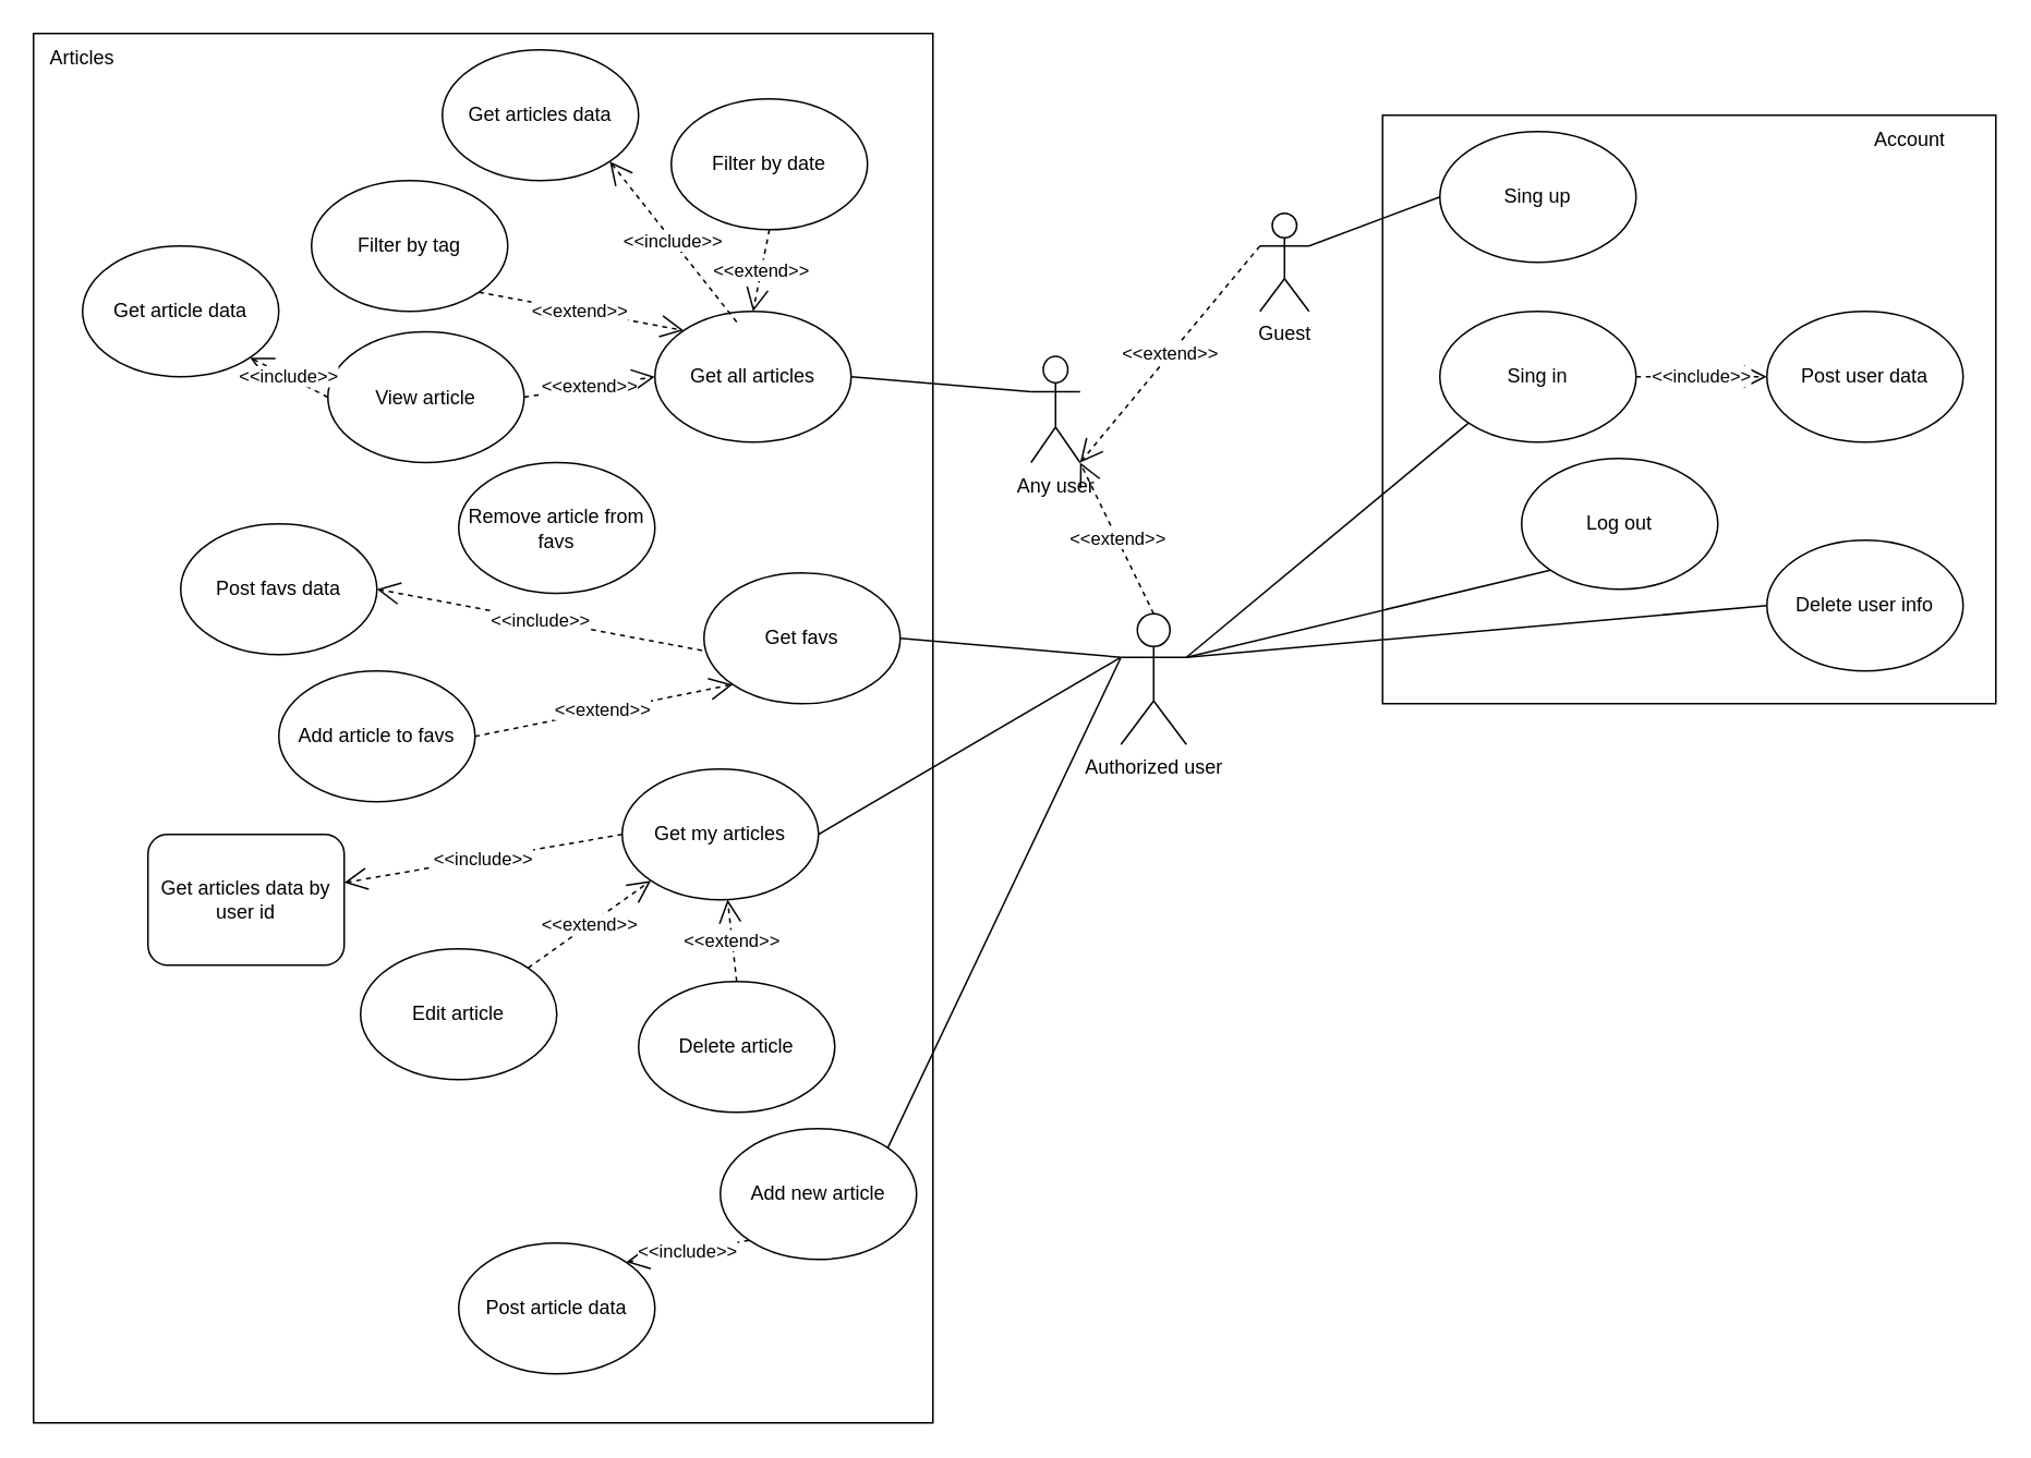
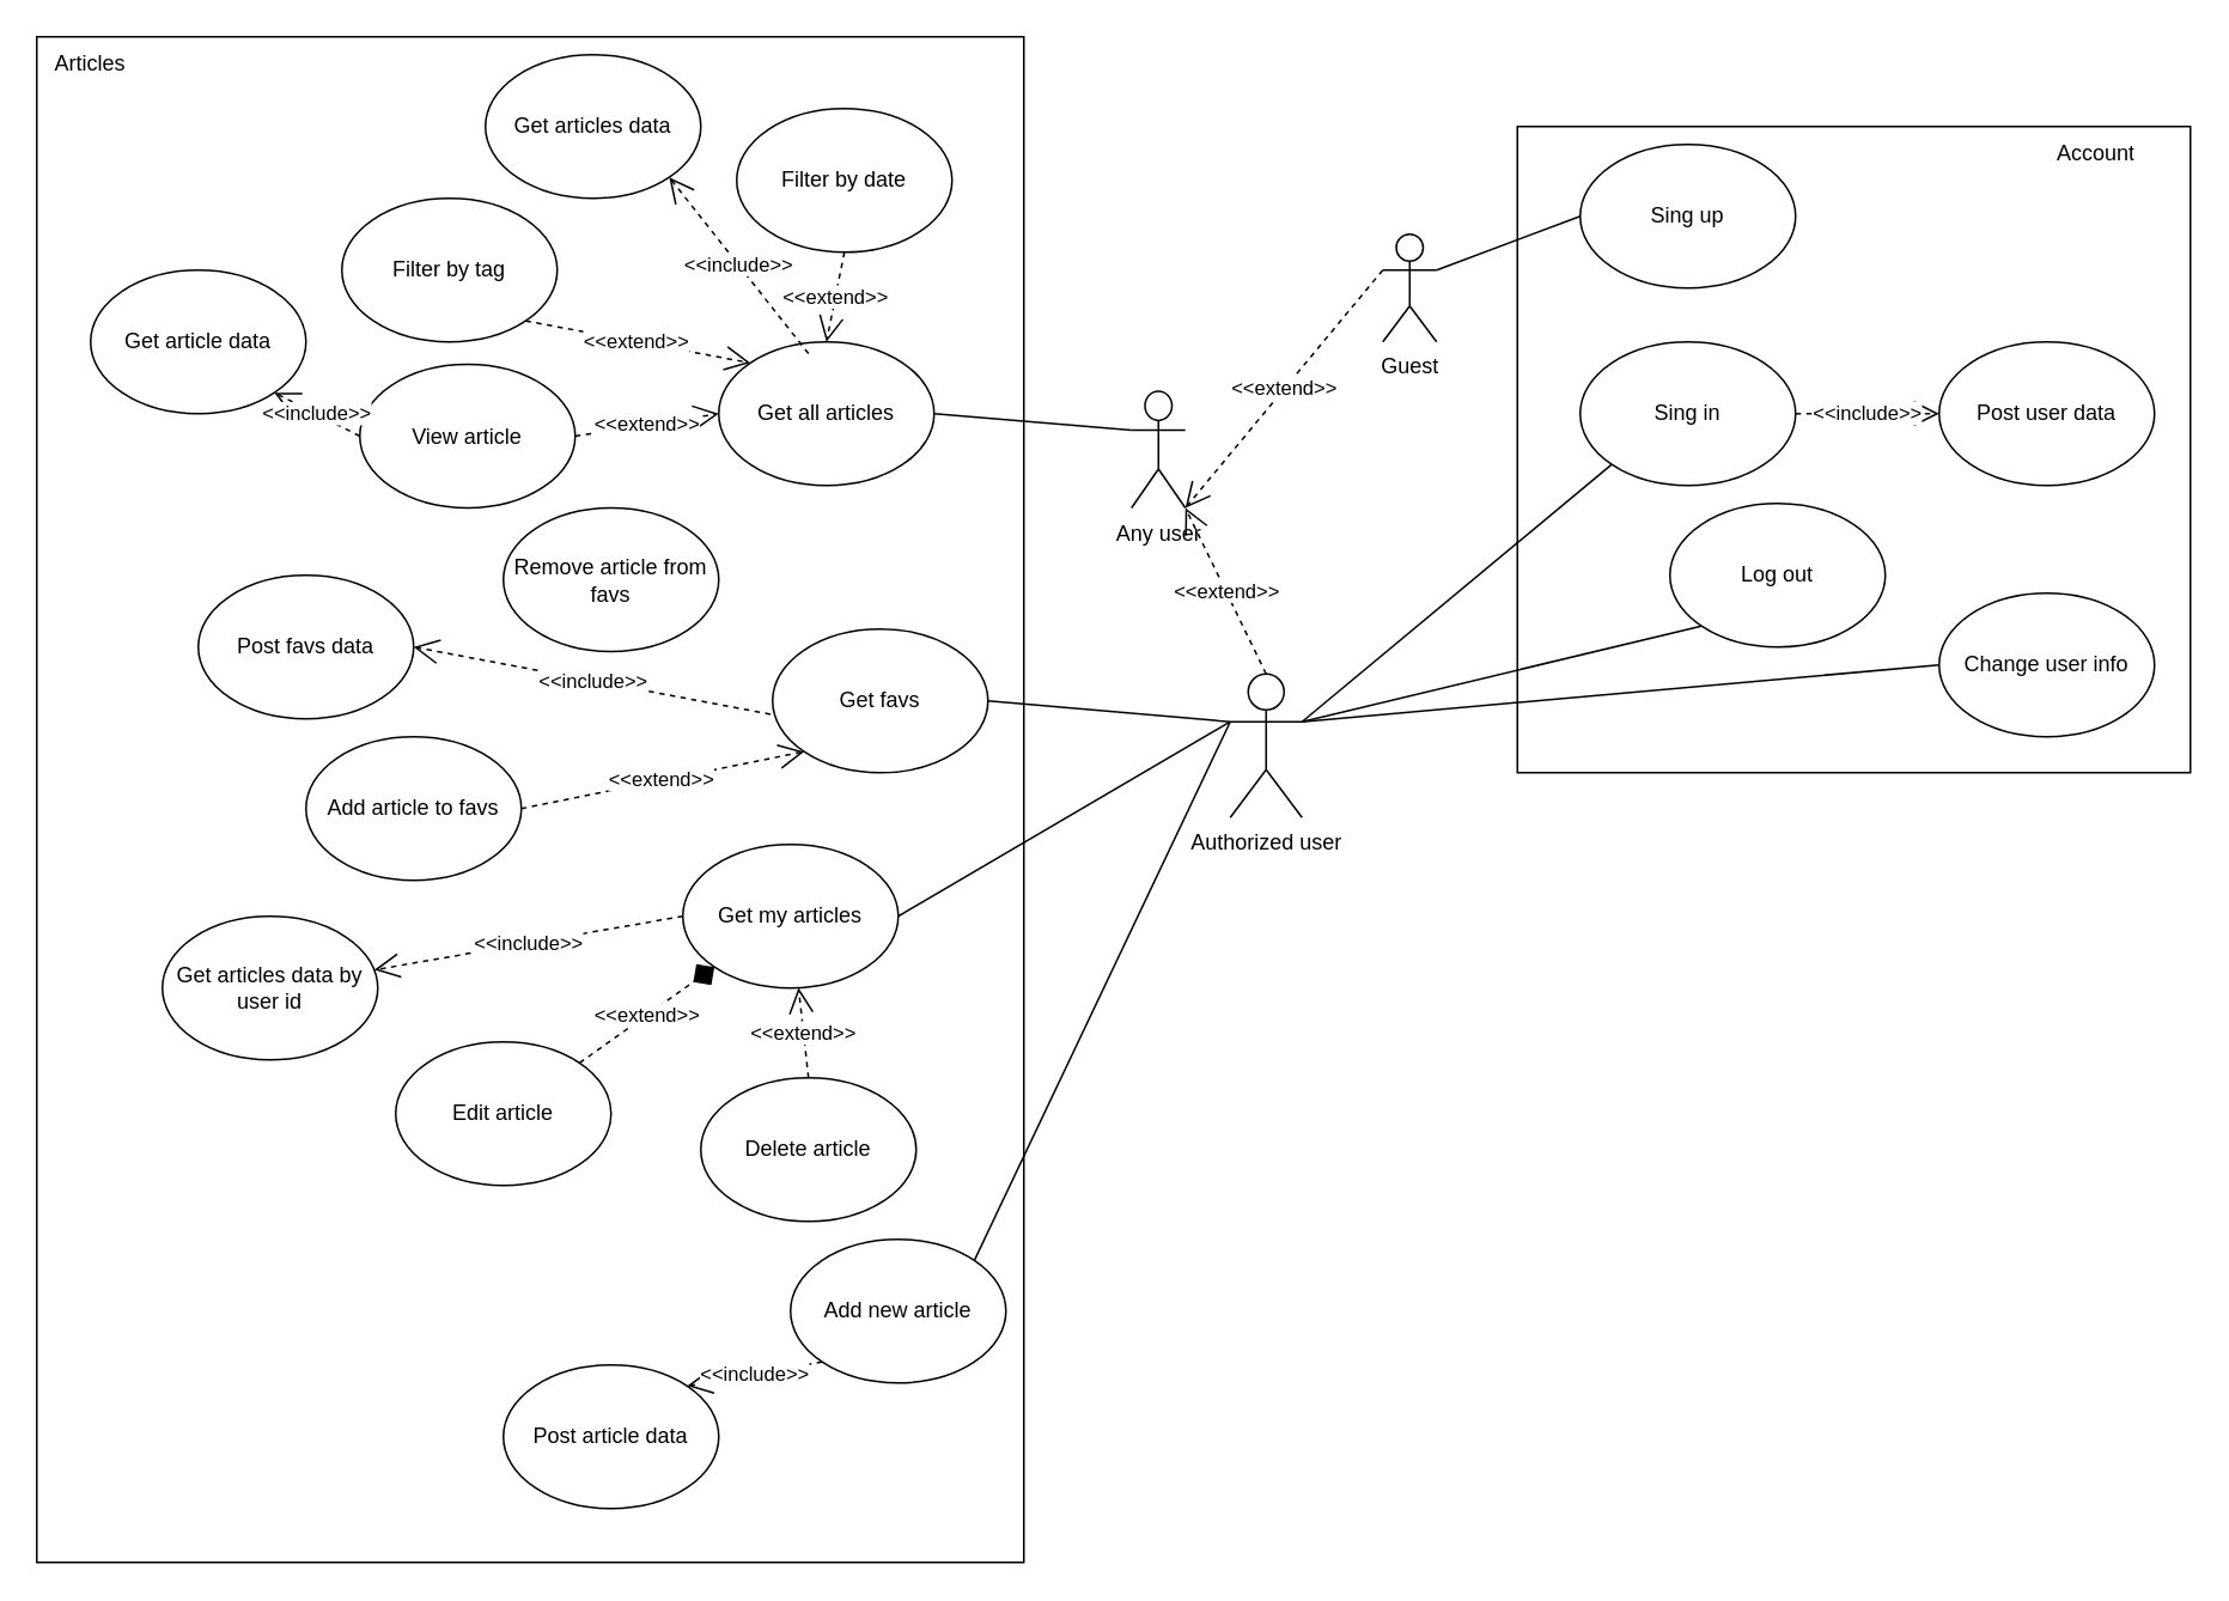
- <mxCell id="7" value="Delete user info" style="ellipse;whiteSpace=wrap;html=1;" parent="1" vertex="1"><mxGeometry x="1080" y="330" width="120" height="80" as="geometry" /></mxCell>
+ <mxCell id="7" value="Change user info" style="ellipse;whiteSpace=wrap;html=1;" parent="1" vertex="1"><mxGeometry x="1080" y="330" width="120" height="80" as="geometry" /></mxCell>
- <mxCell id="48" value="&amp;lt;&amp;lt;extend&amp;gt;&amp;gt;" style="endArrow=open;endSize=12;dashed=1;html=1;rounded=0;entryX=0;entryY=1;entryDx=0;entryDy=0;exitX=1;exitY=0;exitDx=0;exitDy=0;" edge="1" parent="1" source="47" target="34"><mxGeometry x="-0.005" width="160" relative="1" as="geometry"><mxPoint x="494" y="740" as="sourcePoint" /><mxPoint x="508" y="668" as="targetPoint" /><mxPoint as="offset" /></mxGeometry></mxCell>
+ <mxCell id="48" value="&amp;lt;&amp;lt;extend&amp;gt;&amp;gt;" style="endArrow=diamond;endSize=12;dashed=1;html=1;rounded=0;entryX=0;entryY=1;entryDx=0;entryDy=0;exitX=1;exitY=0;exitDx=0;exitDy=0;" edge="1" parent="1" source="47" target="34"><mxGeometry x="-0.005" width="160" relative="1" as="geometry"><mxPoint x="494" y="740" as="sourcePoint" /><mxPoint x="508" y="668" as="targetPoint" /><mxPoint as="offset" /></mxGeometry></mxCell>
- <mxCell id="41" value="Get articles data by user id" style="whiteSpace=wrap;html=1;rounded=1;" vertex="1" parent="1"><mxGeometry x="90" y="510" width="120" height="80" as="geometry" /></mxCell>
+ <mxCell id="41" value="Get articles data by user id" style="ellipse;whiteSpace=wrap;html=1;" vertex="1" parent="1"><mxGeometry x="90" y="510" width="120" height="80" as="geometry" /></mxCell>
